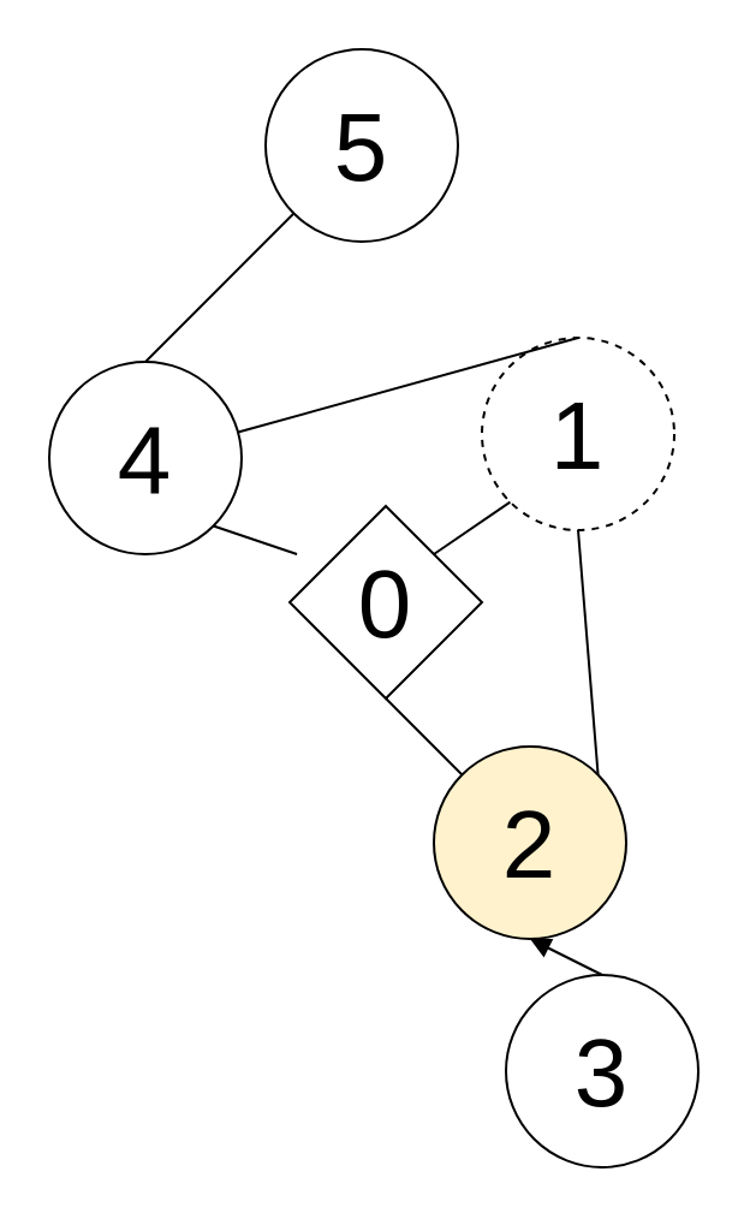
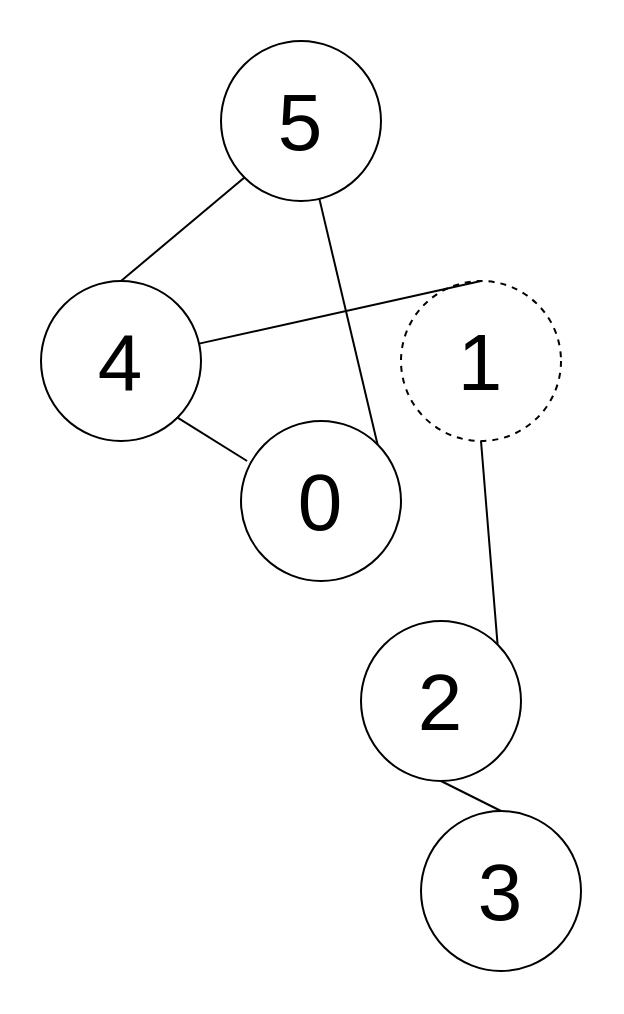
- <mxCell id="3" value="4" style="ellipse;whiteSpace=wrap;html=1;aspect=fixed;fontSize=40;" vertex="1" parent="1"><mxGeometry x="20" y="150" width="80" height="80" as="geometry" /></mxCell>
+ <mxCell id="3" value="4" style="ellipse;whiteSpace=wrap;html=1;aspect=fixed;fontSize=40;" vertex="1" parent="1"><mxGeometry x="20" y="140" width="80" height="80" as="geometry" /></mxCell>
- <mxCell id="11" value="" style="endArrow=none;html=1;rounded=0;entryX=0;entryY=1;entryDx=0;entryDy=0;exitX=1;exitY=0;exitDx=0;exitDy=0;" edge="1" parent="1" source="2" target="7"><mxGeometry width="50" height="50" relative="1" as="geometry"><mxPoint x="160" y="400" as="sourcePoint" /><mxPoint x="210" y="350" as="targetPoint" /></mxGeometry></mxCell>
+ <mxCell id="11" value="" style="endArrow=none;html=1;rounded=0;exitX=1;exitY=0;exitDx=0;exitDy=0;" edge="1" parent="1" source="2" target="6"><mxGeometry width="50" height="50" relative="1" as="geometry"><mxPoint x="160" y="400" as="sourcePoint" /><mxPoint x="210" y="350" as="targetPoint" /></mxGeometry></mxCell>
- <mxCell id="2" value="0" style="rhombus;whiteSpace=wrap;html=1;aspect=fixed;fontSize=40;" vertex="1" parent="1"><mxGeometry x="120" y="210" width="80" height="80" as="geometry" /></mxCell>
+ <mxCell id="2" value="0" style="ellipse;whiteSpace=wrap;html=1;aspect=fixed;fontSize=40;" vertex="1" parent="1"><mxGeometry x="120" y="210" width="80" height="80" as="geometry" /></mxCell>
- <mxCell id="12" value="" style="endArrow=none;html=1;rounded=0;entryX=0.5;entryY=1;entryDx=0;entryDy=0;exitX=0;exitY=0;exitDx=0;exitDy=0;" edge="1" parent="1" source="5" target="2"><mxGeometry width="50" height="50" relative="1" as="geometry"><mxPoint x="30" y="410" as="sourcePoint" /><mxPoint x="80" y="360" as="targetPoint" /></mxGeometry></mxCell>
- <mxCell id="5" value="2" style="ellipse;whiteSpace=wrap;html=1;aspect=fixed;fontSize=40;fillColor=#fff2cc;" vertex="1" parent="1"><mxGeometry x="180" y="310" width="80" height="80" as="geometry" /></mxCell>
+ <mxCell id="5" value="2" style="ellipse;whiteSpace=wrap;html=1;aspect=fixed;fontSize=40;" vertex="1" parent="1"><mxGeometry x="180" y="310" width="80" height="80" as="geometry" /></mxCell>
- <mxCell id="14" value="" style="endArrow=block;html=1;rounded=0;entryX=0.5;entryY=1;entryDx=0;entryDy=0;exitX=0.5;exitY=0;exitDx=0;exitDy=0;" edge="1" parent="1" source="4" target="5"><mxGeometry width="50" height="50" relative="1" as="geometry"><mxPoint x="100" y="480" as="sourcePoint" /><mxPoint x="90" y="510" as="targetPoint" /></mxGeometry></mxCell>
+ <mxCell id="14" value="" style="endArrow=none;html=1;rounded=0;entryX=0.5;entryY=1;entryDx=0;entryDy=0;exitX=0.5;exitY=0;exitDx=0;exitDy=0;" edge="1" parent="1" source="4" target="5"><mxGeometry width="50" height="50" relative="1" as="geometry"><mxPoint x="100" y="480" as="sourcePoint" /><mxPoint x="90" y="510" as="targetPoint" /></mxGeometry></mxCell>
